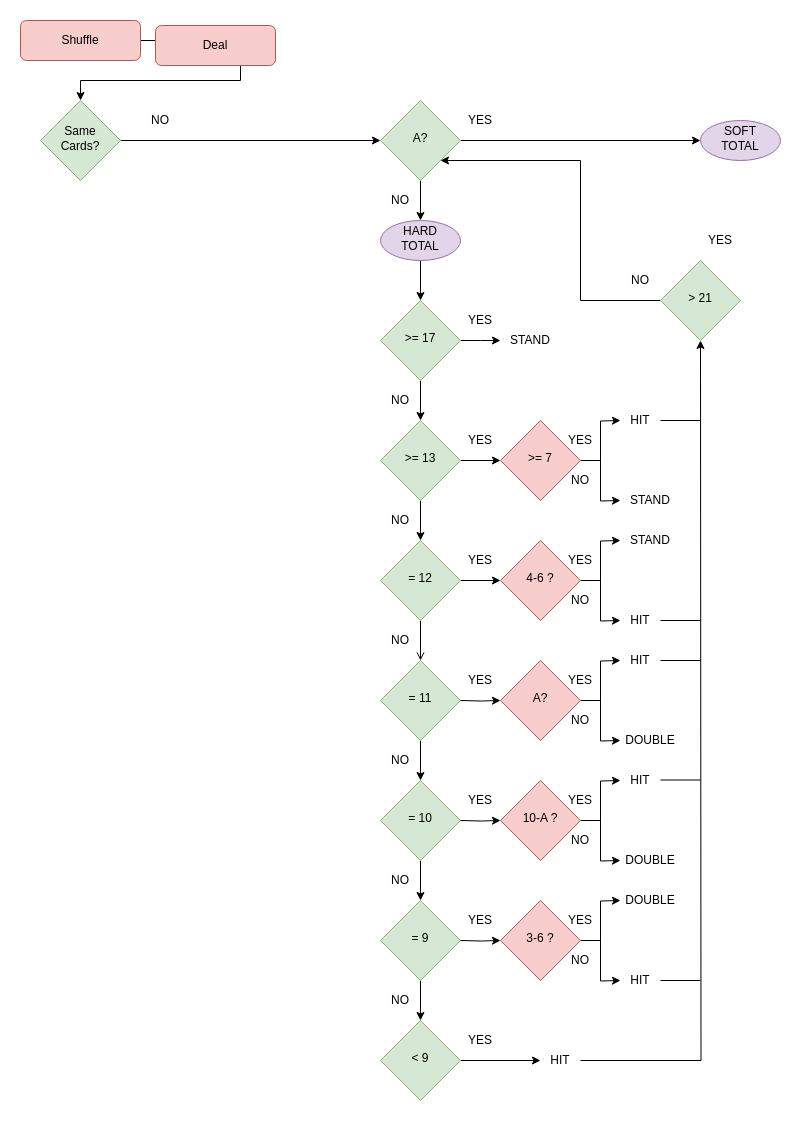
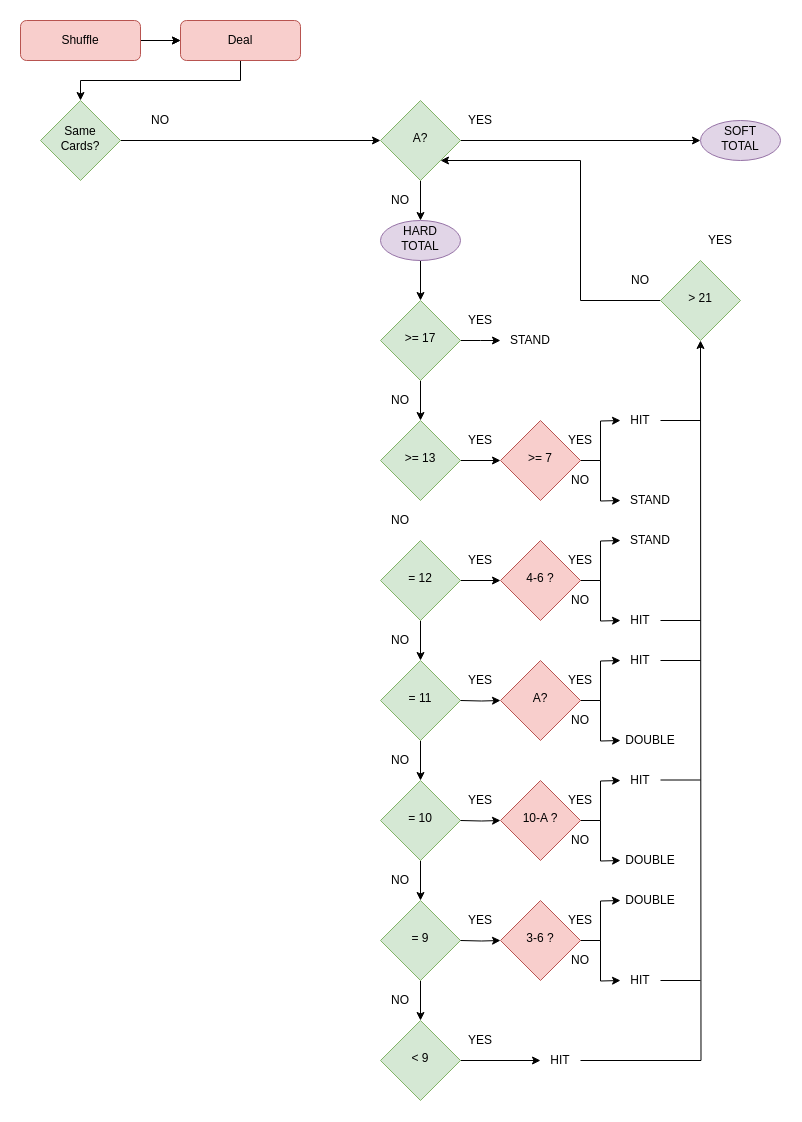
- <mxCell id="8" value="Deal" style="rounded=1;whiteSpace=wrap;html=1;fillColor=#f8cecc;strokeColor=#b85450;" vertex="1" parent="1"><mxGeometry x="155" y="25" width="120" height="40" as="geometry" /></mxCell>
+ <mxCell id="8" value="Deal" style="rounded=1;whiteSpace=wrap;html=1;fillColor=#f8cecc;strokeColor=#b85450;" vertex="1" parent="1"><mxGeometry x="180" y="20" width="120" height="40" as="geometry" /></mxCell>
- <mxCell id="24" value="" style="edgeStyle=orthogonalEdgeStyle;rounded=0;orthogonalLoop=1;jettySize=auto;html=1;" edge="1" parent="1" source="25" target="37"><mxGeometry relative="1" as="geometry" /></mxCell>
- <mxCell id="36" value="" style="edgeStyle=orthogonalEdgeStyle;rounded=0;orthogonalLoop=1;jettySize=auto;html=1;endArrow=open;" edge="1" parent="1" source="37" target="48"><mxGeometry relative="1" as="geometry" /></mxCell>
+ <mxCell id="36" value="" style="edgeStyle=orthogonalEdgeStyle;rounded=0;orthogonalLoop=1;jettySize=auto;html=1;" edge="1" parent="1" source="37" target="48"><mxGeometry relative="1" as="geometry" /></mxCell>
